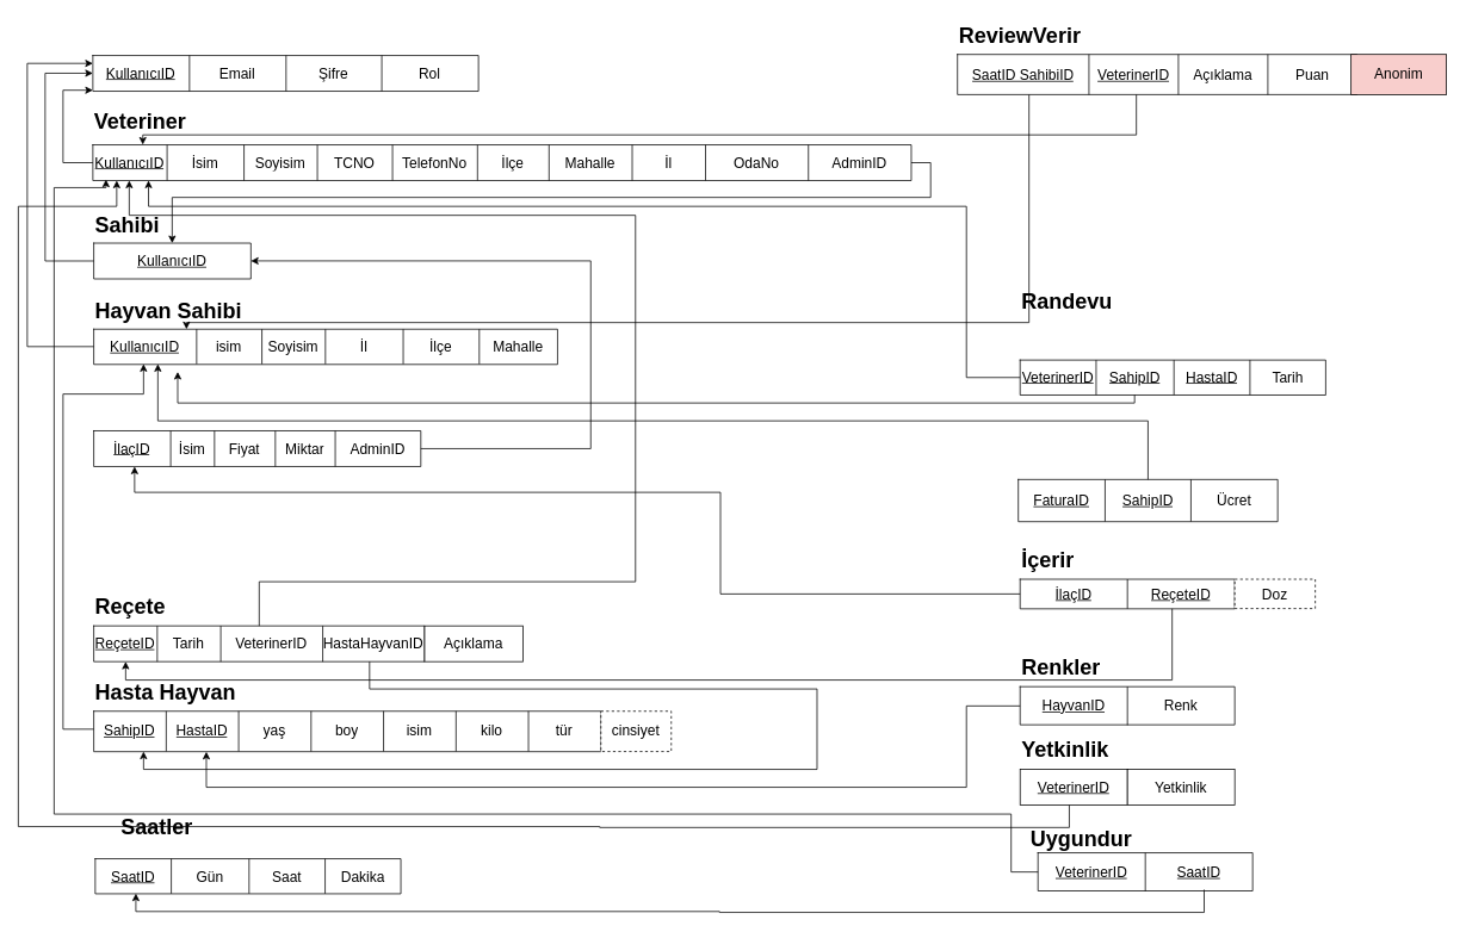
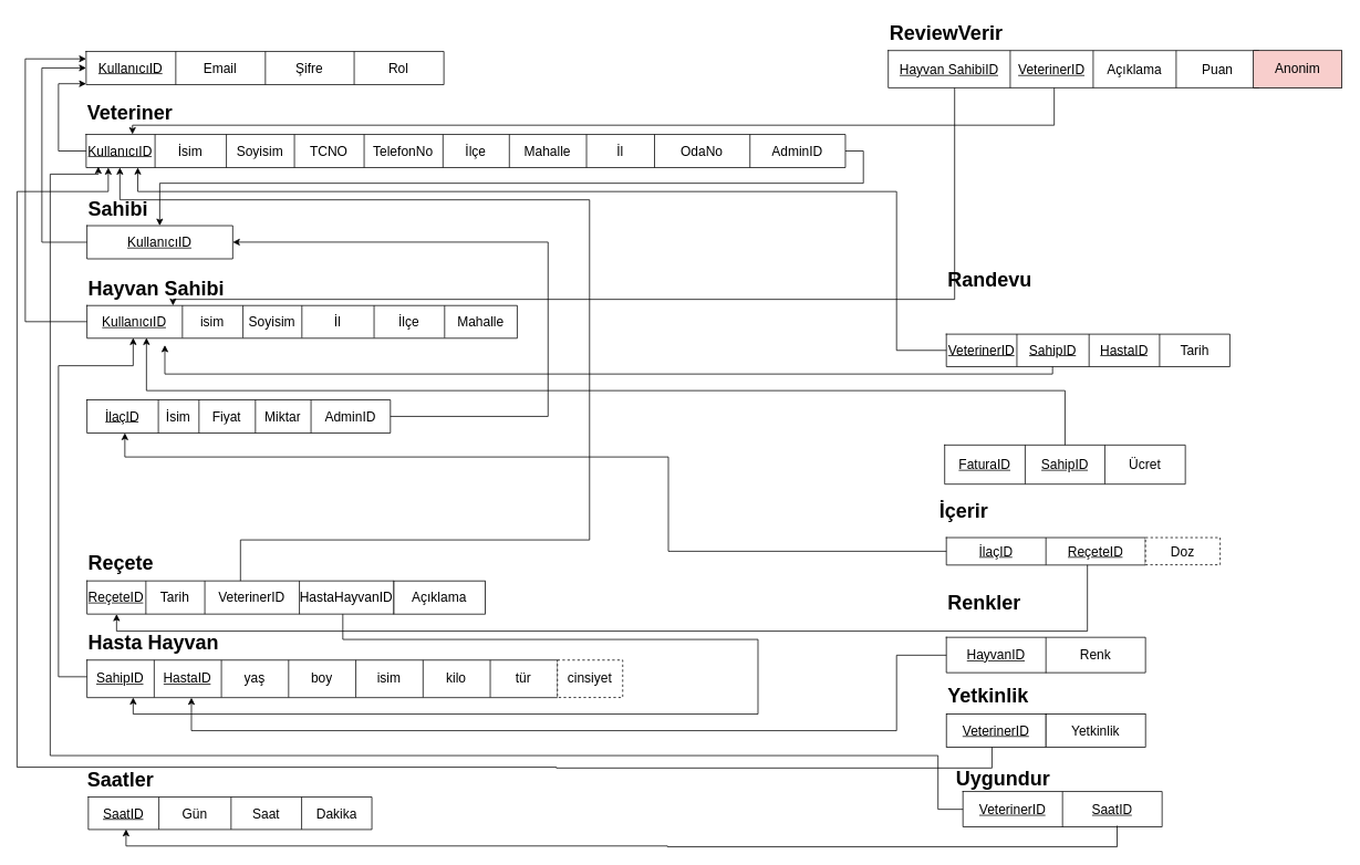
- <mxCell id="35" value="&lt;font style=&quot;font-size: 16px;&quot;&gt;&lt;u&gt;SaatID SahibiID&lt;/u&gt;&lt;br&gt;&lt;/font&gt;" style="shape=partialRectangle;html=1;whiteSpace=wrap;connectable=0;strokeColor=inherit;overflow=hidden;fillColor=none;top=0;left=0;bottom=0;right=0;pointerEvents=1;fontSize=16;" parent="34" vertex="1"><mxGeometry width="147" height="45" as="geometry"><mxRectangle width="147" height="45" as="alternateBounds" /></mxGeometry></mxCell>
+ <mxCell id="35" value="&lt;font style=&quot;font-size: 16px;&quot;&gt;&lt;u&gt;Hayvan SahibiID&lt;/u&gt;&lt;br&gt;&lt;/font&gt;" style="shape=partialRectangle;html=1;whiteSpace=wrap;connectable=0;strokeColor=inherit;overflow=hidden;fillColor=none;top=0;left=0;bottom=0;right=0;pointerEvents=1;fontSize=16;" parent="34" vertex="1"><mxGeometry width="147" height="45" as="geometry"><mxRectangle width="147" height="45" as="alternateBounds" /></mxGeometry></mxCell>
- <mxCell id="94" value="İçerir" style="text;strokeColor=none;fillColor=none;html=1;fontSize=24;fontStyle=1;verticalAlign=middle;align=left;" parent="1" vertex="1"><mxGeometry x="1140" y="603.91" width="100" height="43.32" as="geometry" /></mxCell>
+ <mxCell id="94" value="İçerir" style="text;strokeColor=none;fillColor=none;html=1;fontSize=24;fontStyle=1;verticalAlign=middle;align=left;" parent="1" vertex="1"><mxGeometry x="1130" y="593.91" width="100" height="43.32" as="geometry" /></mxCell>
- <mxCell id="99" value="Renkler" style="text;strokeColor=none;fillColor=none;html=1;fontSize=24;fontStyle=1;verticalAlign=middle;align=left;" parent="1" vertex="1"><mxGeometry x="1140" y="724.14" width="100" height="43.32" as="geometry" /></mxCell>
+ <mxCell id="99" value="Renkler" style="text;strokeColor=none;fillColor=none;html=1;fontSize=24;fontStyle=1;verticalAlign=middle;align=left;" parent="1" vertex="1"><mxGeometry x="1140" y="704.14" width="100" height="43.32" as="geometry" /></mxCell>
- <mxCell id="121" value="Saatler" style="text;strokeColor=none;fillColor=none;html=1;fontSize=24;fontStyle=1;verticalAlign=middle;align=left;" parent="1" vertex="1"><mxGeometry x="133.337" y="905.82" width="142.593" height="39.18" as="geometry" /></mxCell>
+ <mxCell id="121" value="Saatler" style="text;strokeColor=none;fillColor=none;html=1;fontSize=24;fontStyle=1;verticalAlign=middle;align=left;" parent="1" vertex="1"><mxGeometry x="103.337" y="920.82" width="142.593" height="39.18" as="geometry" /></mxCell>
